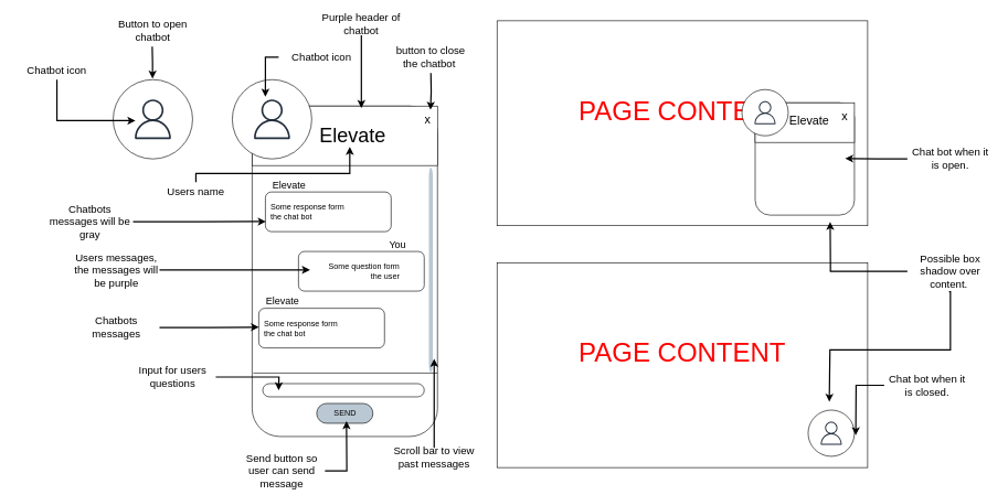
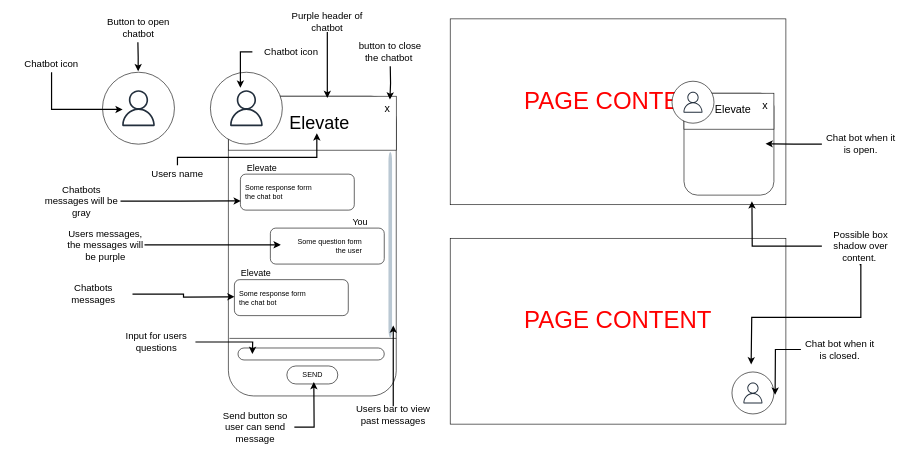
- <mxCell id="50" value="&lt;span style=&quot;font-size: 16px;&quot;&gt;Chatbots messages&lt;/span&gt;" style="text;html=1;align=center;verticalAlign=middle;whiteSpace=wrap;rounded=0;" vertex="1" parent="1"><mxGeometry x="110" y="480" width="130" height="30" as="geometry" /></mxCell>
+ <mxCell id="50" value="&lt;span style=&quot;font-size: 16px;&quot;&gt;Chatbots messages&lt;/span&gt;" style="text;html=1;align=center;verticalAlign=middle;whiteSpace=wrap;rounded=0;" vertex="1" parent="1"><mxGeometry x="90" y="475" width="130" height="30" as="geometry" /></mxCell>
- <mxCell id="20" value="SEND" style="rounded=1;whiteSpace=wrap;html=1;arcSize=50;fillColor=#bac8d3;" vertex="1" parent="1"><mxGeometry x="477.5" y="610" width="85" height="30" as="geometry" /></mxCell>
+ <mxCell id="20" value="SEND" style="rounded=1;whiteSpace=wrap;html=1;arcSize=50;" vertex="1" parent="1"><mxGeometry x="477.5" y="610" width="85" height="30" as="geometry" /></mxCell>
- <mxCell id="46" value="&lt;span style=&quot;font-size: 16px;&quot;&gt;Scroll bar to view past messages&lt;/span&gt;" style="text;html=1;align=center;verticalAlign=middle;whiteSpace=wrap;rounded=0;" vertex="1" parent="1"><mxGeometry x="590" y="677" width="130" height="30" as="geometry" /></mxCell>
+ <mxCell id="46" value="&lt;span style=&quot;font-size: 16px;&quot;&gt;Users bar to view past messages&lt;/span&gt;" style="text;html=1;align=center;verticalAlign=middle;whiteSpace=wrap;rounded=0;" vertex="1" parent="1"><mxGeometry x="590" y="677" width="130" height="30" as="geometry" /></mxCell>
